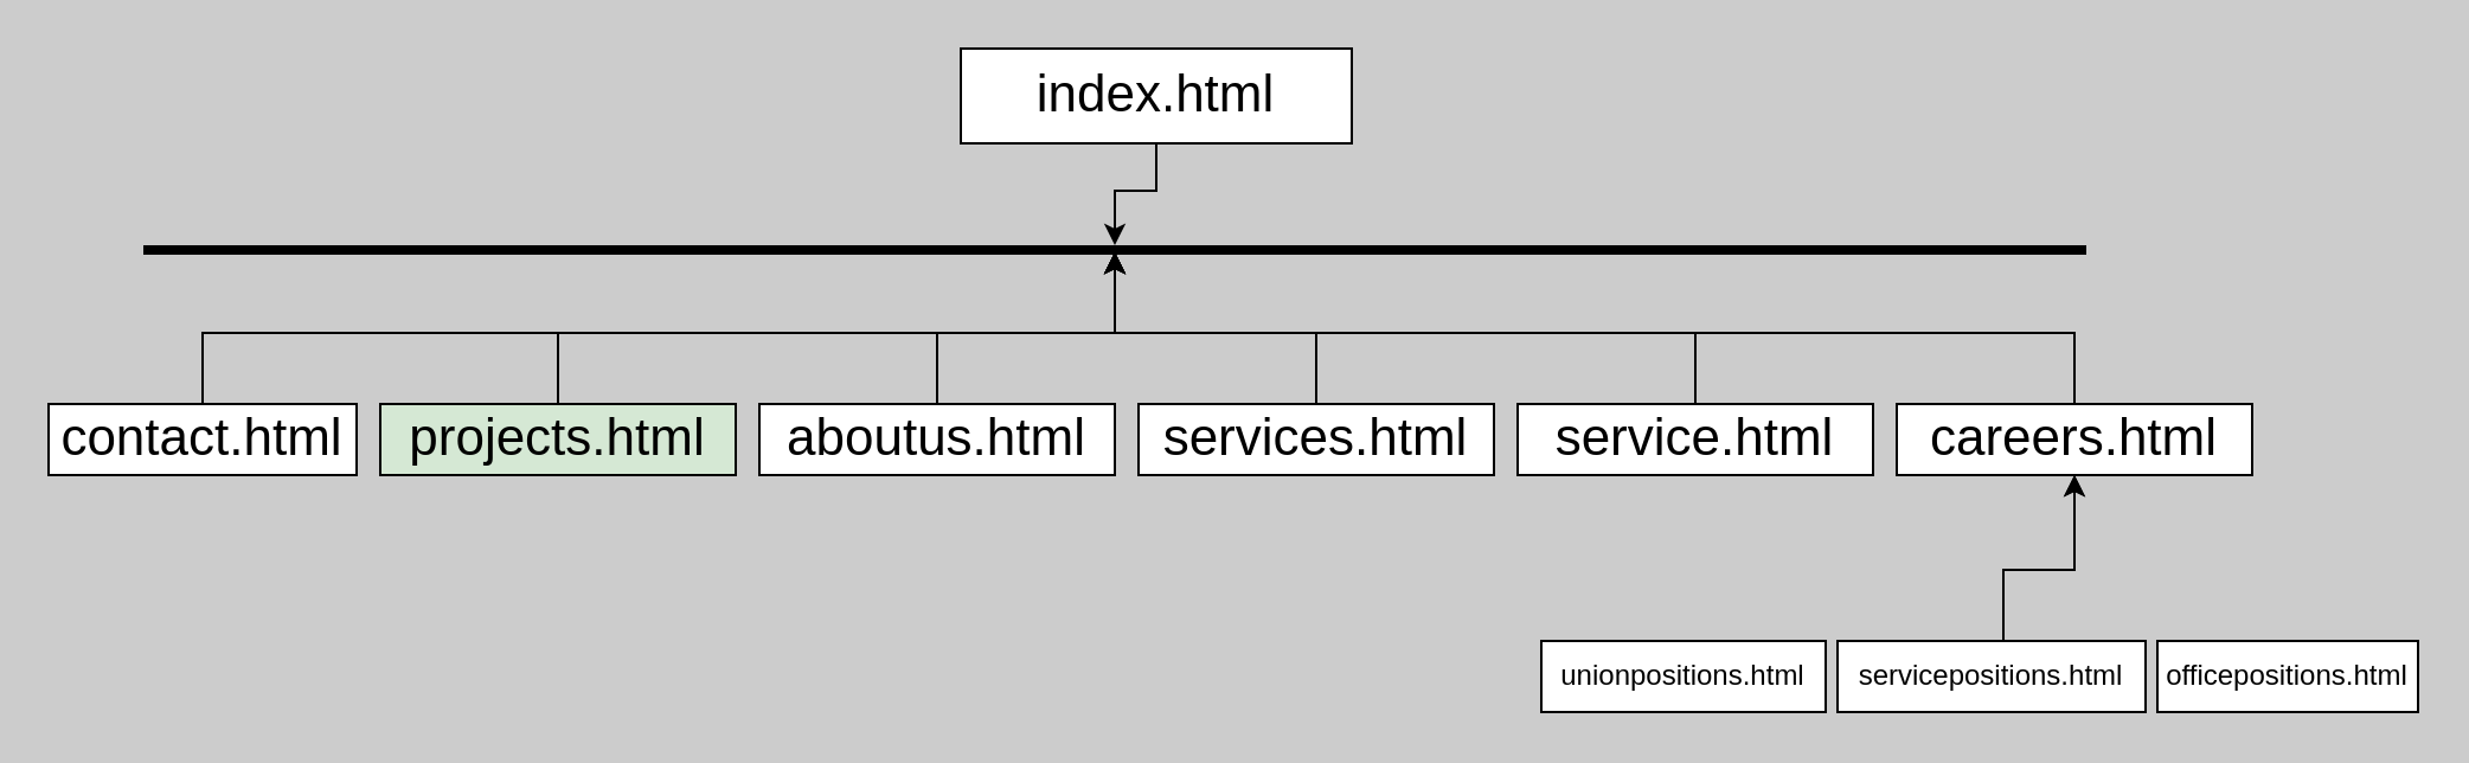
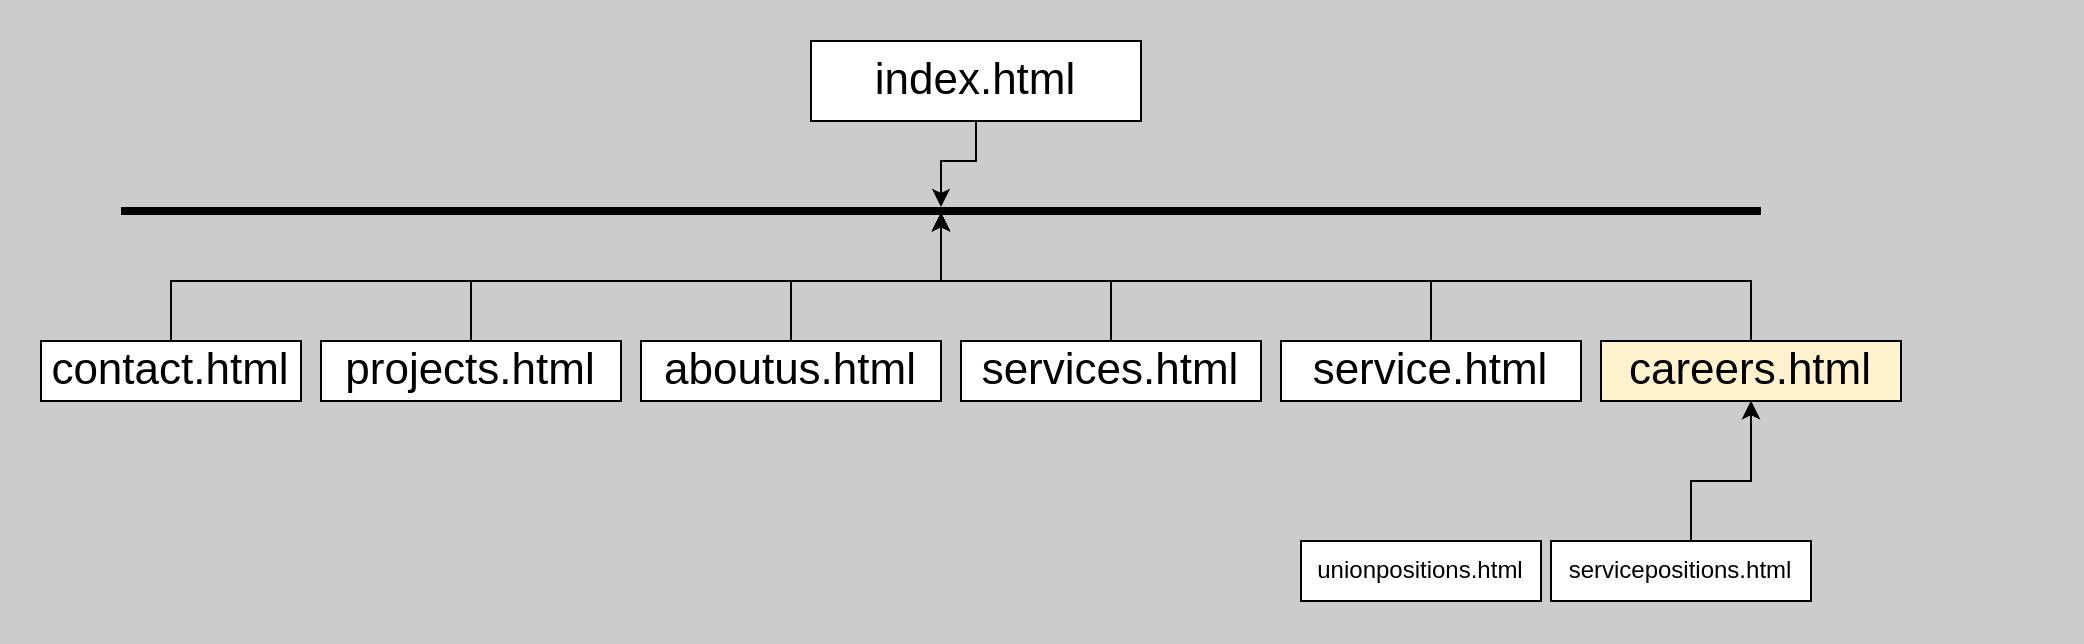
- <mxCell id="10" value="projects.html" style="rounded=0;whiteSpace=wrap;html=1;fontSize=22;fillColor=#d5e8d4;" vertex="1" parent="1"><mxGeometry x="160" y="170" width="150" height="30" as="geometry" /></mxCell>
+ <mxCell id="10" value="projects.html" style="rounded=0;whiteSpace=wrap;html=1;fontSize=22;" vertex="1" parent="1"><mxGeometry x="160" y="170" width="150" height="30" as="geometry" /></mxCell>
- <mxCell id="16" value="careers.html" style="rounded=0;whiteSpace=wrap;html=1;fontSize=22;" vertex="1" parent="1"><mxGeometry x="800" y="170" width="150" height="30" as="geometry" /></mxCell>
+ <mxCell id="16" value="careers.html" style="rounded=0;whiteSpace=wrap;html=1;fontSize=22;fillColor=#fff2cc;" vertex="1" parent="1"><mxGeometry x="800" y="170" width="150" height="30" as="geometry" /></mxCell>
- <mxCell id="19" value="officepositions.html" style="rounded=0;whiteSpace=wrap;html=1;fontSize=12;" vertex="1" parent="1"><mxGeometry x="910" y="270" width="110" height="30" as="geometry" /></mxCell>
